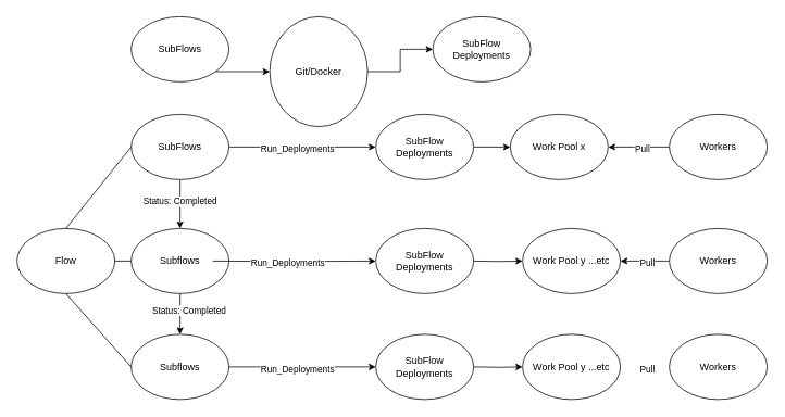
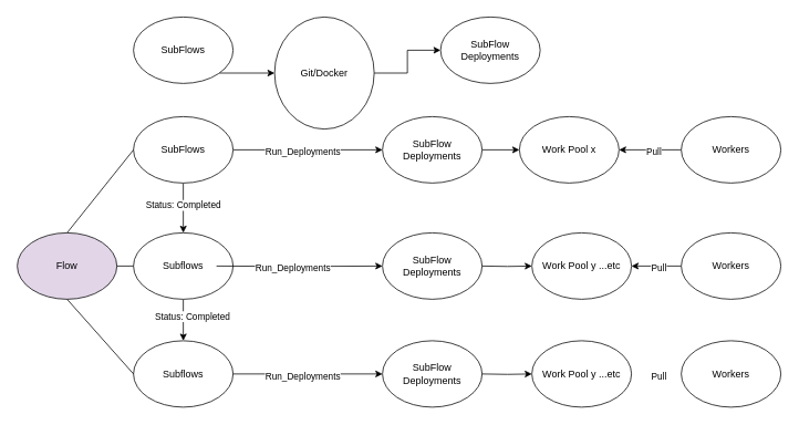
- <mxCell id="7" value="Flow" style="ellipse;whiteSpace=wrap;html=1;" vertex="1" parent="1"><mxGeometry x="20" y="280" width="120" height="80" as="geometry" /></mxCell>
+ <mxCell id="7" value="Flow" style="ellipse;whiteSpace=wrap;html=1;fillColor=#e1d5e7;" vertex="1" parent="1"><mxGeometry x="20" y="280" width="120" height="80" as="geometry" /></mxCell>
